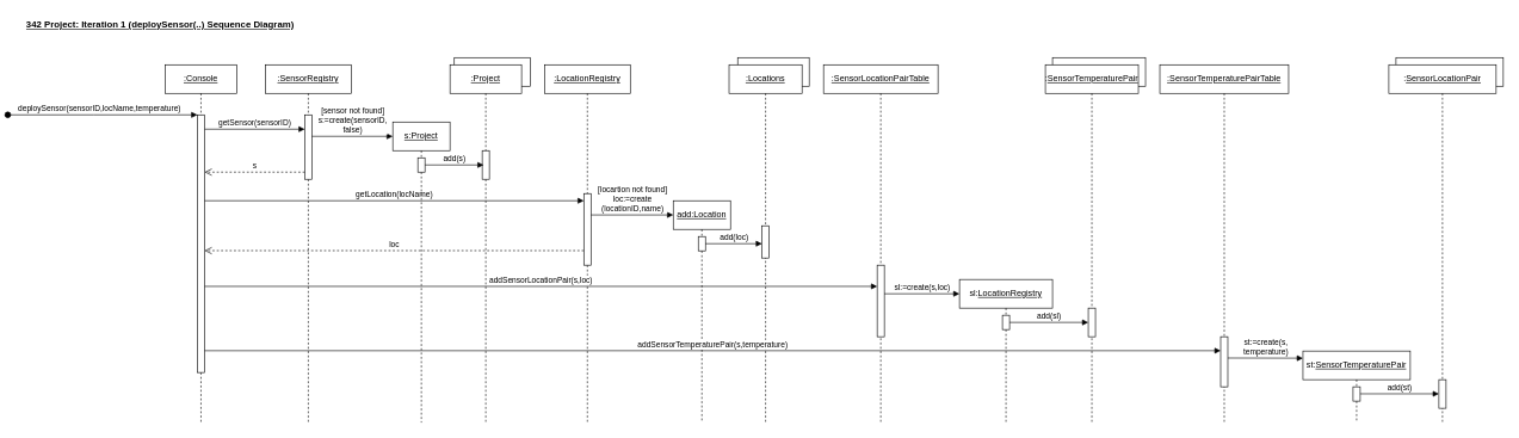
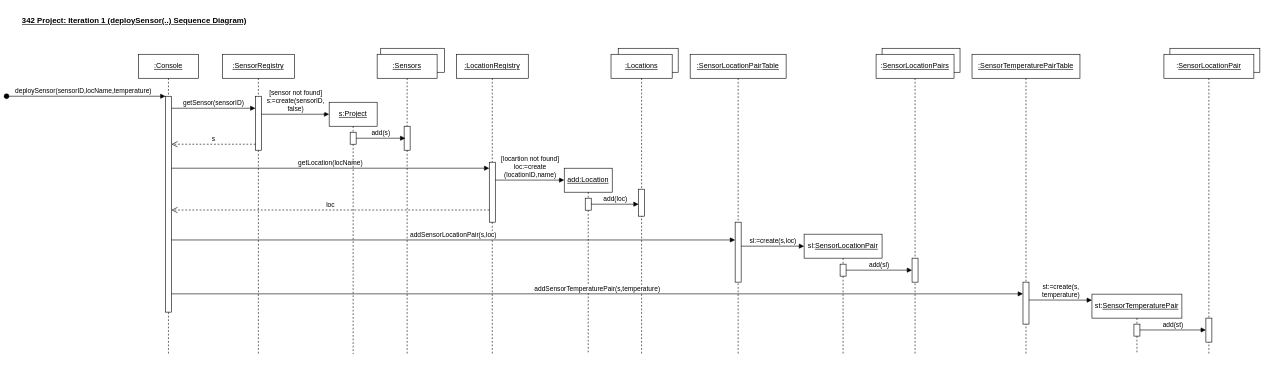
- <mxCell id="25" value="&lt;u&gt;:Project&lt;/u&gt;" style="shape=umlLifeline;perimeter=lifelinePerimeter;whiteSpace=wrap;html=1;container=0;dropTarget=0;collapsible=0;recursiveResize=0;outlineConnect=0;portConstraint=eastwest;newEdgeStyle={&quot;edgeStyle&quot;:&quot;elbowEdgeStyle&quot;,&quot;elbow&quot;:&quot;vertical&quot;,&quot;curved&quot;:0,&quot;rounded&quot;:0};" vertex="1" parent="1"><mxGeometry x="618" y="90" width="100" height="500" as="geometry" /></mxCell>
+ <mxCell id="25" value="&lt;u&gt;:Sensors&lt;/u&gt;" style="shape=umlLifeline;perimeter=lifelinePerimeter;whiteSpace=wrap;html=1;container=0;dropTarget=0;collapsible=0;recursiveResize=0;outlineConnect=0;portConstraint=eastwest;newEdgeStyle={&quot;edgeStyle&quot;:&quot;elbowEdgeStyle&quot;,&quot;elbow&quot;:&quot;vertical&quot;,&quot;curved&quot;:0,&quot;rounded&quot;:0};" vertex="1" parent="1"><mxGeometry x="618" y="90" width="100" height="500" as="geometry" /></mxCell>
- <mxCell id="41" value=":&lt;u style=&quot;border-color: var(--border-color);&quot;&gt;SensorTemperaturePair&lt;/u&gt;" style="shape=umlLifeline;perimeter=lifelinePerimeter;whiteSpace=wrap;html=1;container=1;dropTarget=0;collapsible=0;recursiveResize=0;outlineConnect=0;portConstraint=eastwest;newEdgeStyle={&quot;curved&quot;:0,&quot;rounded&quot;:0};" vertex="1" parent="1"><mxGeometry x="1450" y="90" width="130" height="500" as="geometry" /></mxCell>
+ <mxCell id="41" value=":&lt;u style=&quot;border-color: var(--border-color);&quot;&gt;SensorLocationPairs&lt;/u&gt;" style="shape=umlLifeline;perimeter=lifelinePerimeter;whiteSpace=wrap;html=1;container=1;dropTarget=0;collapsible=0;recursiveResize=0;outlineConnect=0;portConstraint=eastwest;newEdgeStyle={&quot;curved&quot;:0,&quot;rounded&quot;:0};" vertex="1" parent="1"><mxGeometry x="1450" y="90" width="130" height="500" as="geometry" /></mxCell>
- <mxCell id="21" value="sl:&lt;u style=&quot;border-color: var(--border-color);&quot;&gt;LocationRegistry&lt;/u&gt;" style="shape=umlLifeline;perimeter=lifelinePerimeter;whiteSpace=wrap;html=1;container=1;dropTarget=0;collapsible=0;recursiveResize=0;outlineConnect=0;portConstraint=eastwest;newEdgeStyle={&quot;curved&quot;:0,&quot;rounded&quot;:0};" vertex="1" parent="1"><mxGeometry x="1330" y="390" width="130" height="200" as="geometry" /></mxCell>
+ <mxCell id="21" value="sl:&lt;u style=&quot;border-color: var(--border-color);&quot;&gt;SensorLocationPair&lt;/u&gt;" style="shape=umlLifeline;perimeter=lifelinePerimeter;whiteSpace=wrap;html=1;container=1;dropTarget=0;collapsible=0;recursiveResize=0;outlineConnect=0;portConstraint=eastwest;newEdgeStyle={&quot;curved&quot;:0,&quot;rounded&quot;:0};" vertex="1" parent="1"><mxGeometry x="1330" y="390" width="130" height="200" as="geometry" /></mxCell>
